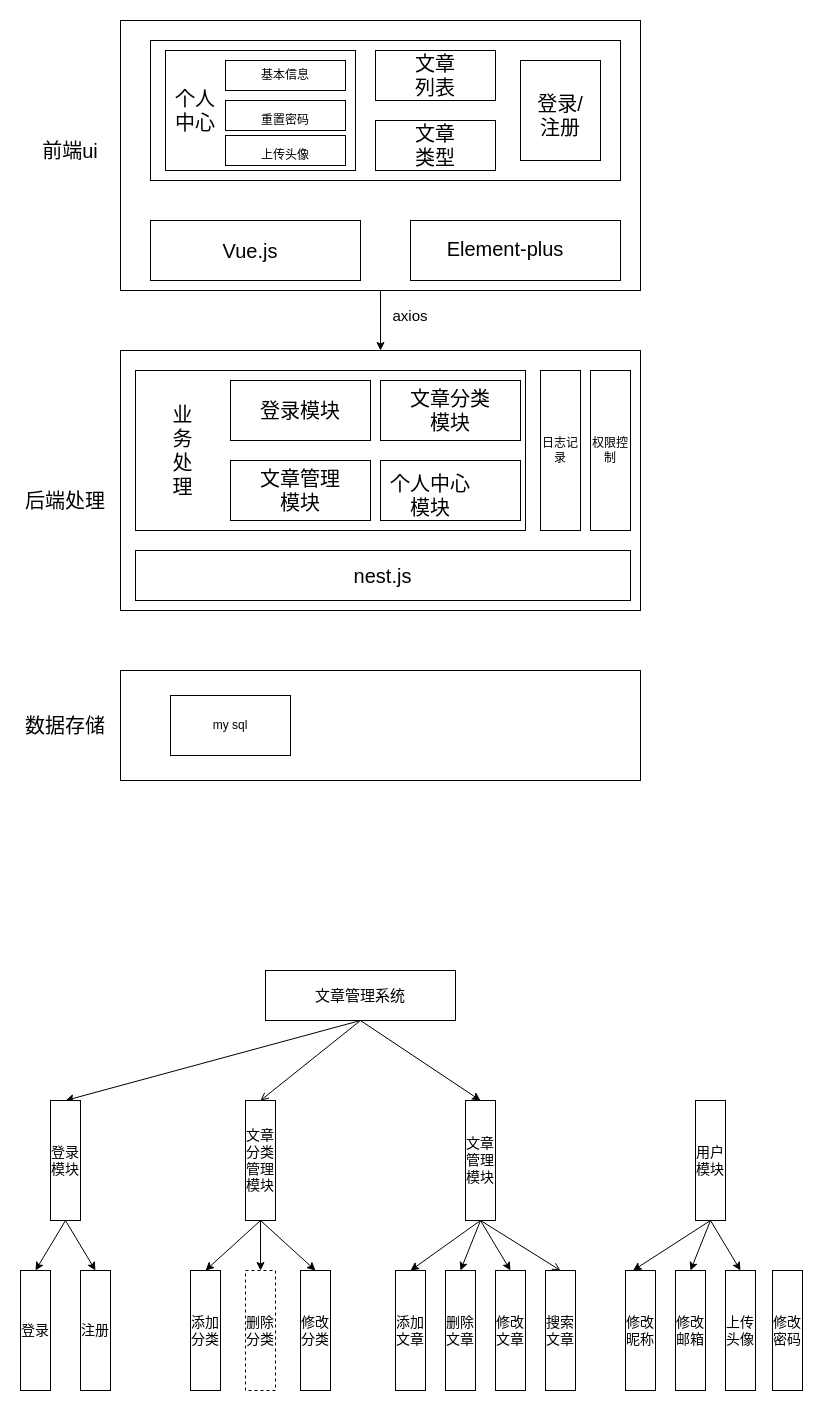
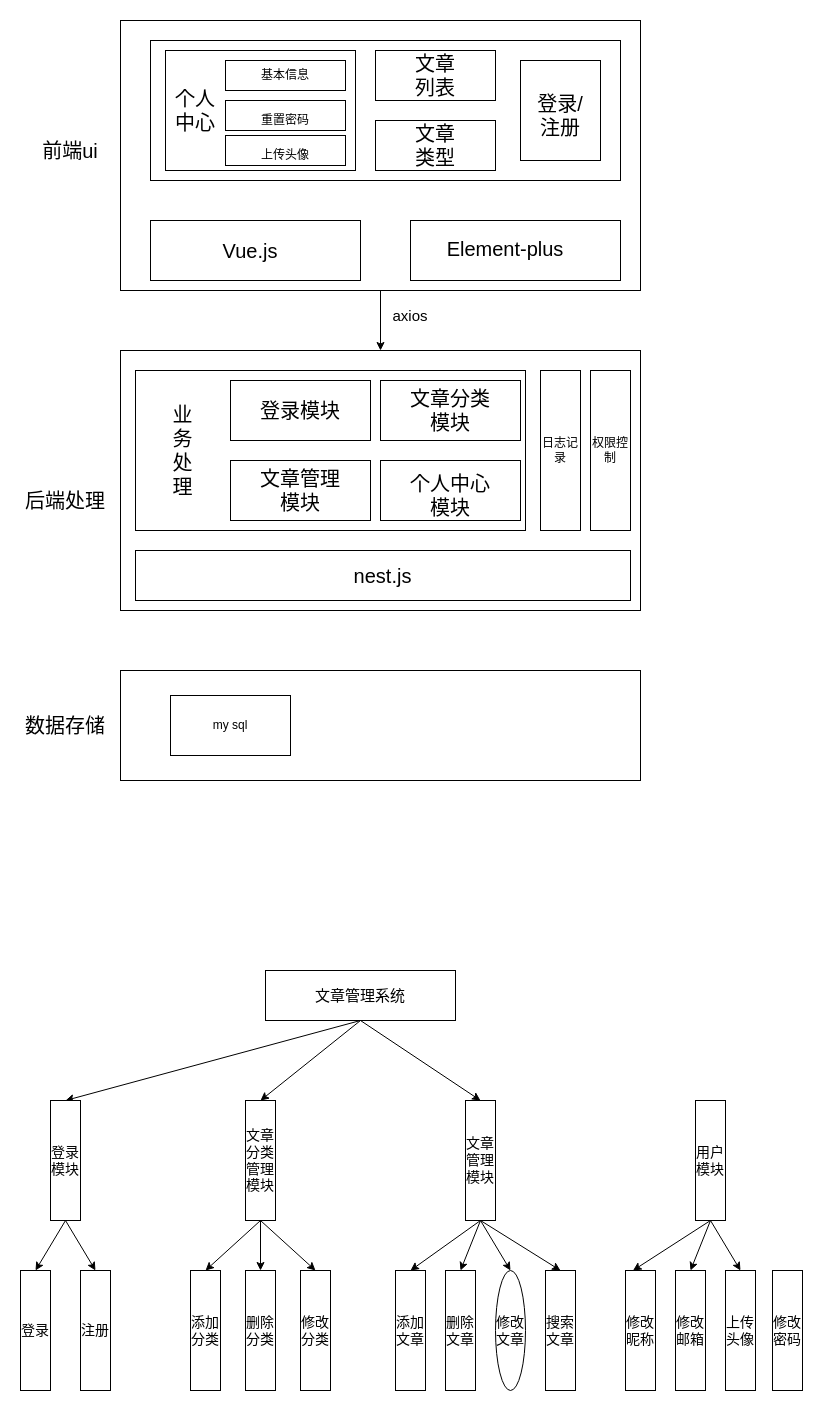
- <mxCell id="38" value="&lt;span style=&quot;font-size: 20px;&quot;&gt;个人中心模块&lt;/span&gt;" style="text;html=1;align=center;verticalAlign=middle;whiteSpace=wrap;rounded=0;" parent="1" vertex="1"><mxGeometry x="385" y="480" width="90" height="30" as="geometry" /></mxCell>
+ <mxCell id="38" value="&lt;span style=&quot;font-size: 20px;&quot;&gt;个人中心模块&lt;/span&gt;" style="text;html=1;align=center;verticalAlign=middle;whiteSpace=wrap;rounded=0;" parent="1" vertex="1"><mxGeometry x="405" y="480" width="90" height="30" as="geometry" /></mxCell>
- <mxCell id="45" style="edgeStyle=none;html=1;entryX=0.5;entryY=0;entryDx=0;entryDy=0;exitX=0.5;exitY=1;exitDx=0;exitDy=0;endArrow=open;" edge="1" parent="1" source="46" target="53"><mxGeometry relative="1" as="geometry" /></mxCell>
+ <mxCell id="45" style="edgeStyle=none;html=1;entryX=0.5;entryY=0;entryDx=0;entryDy=0;exitX=0.5;exitY=1;exitDx=0;exitDy=0;" edge="1" parent="1" source="46" target="53"><mxGeometry relative="1" as="geometry" /></mxCell>
- <mxCell id="57" style="edgeStyle=none;html=1;exitX=0.5;exitY=1;exitDx=0;exitDy=0;entryX=0.5;entryY=0;entryDx=0;entryDy=0;endArrow=open;" edge="1" parent="1" source="58" target="71"><mxGeometry relative="1" as="geometry" /></mxCell>
+ <mxCell id="57" style="edgeStyle=none;html=1;exitX=0.5;exitY=1;exitDx=0;exitDy=0;entryX=0.5;entryY=0;entryDx=0;entryDy=0;" edge="1" parent="1" source="58" target="71"><mxGeometry relative="1" as="geometry" /></mxCell>
- <mxCell id="66" value="&lt;span style=&quot;font-size: 14px;&quot;&gt;删除分类&lt;/span&gt;" style="rounded=0;whiteSpace=wrap;html=1;dashed=1;" vertex="1" parent="1"><mxGeometry x="245" y="1270" width="30" height="120" as="geometry" /></mxCell>
+ <mxCell id="66" value="&lt;span style=&quot;font-size: 14px;&quot;&gt;删除分类&lt;/span&gt;" style="rounded=0;whiteSpace=wrap;html=1;" vertex="1" parent="1"><mxGeometry x="245" y="1270" width="30" height="120" as="geometry" /></mxCell>
- <mxCell id="70" value="&lt;span style=&quot;font-size: 14px;&quot;&gt;修改文章&lt;/span&gt;" style="rounded=0;whiteSpace=wrap;html=1;" vertex="1" parent="1"><mxGeometry x="495" y="1270" width="30" height="120" as="geometry" /></mxCell>
+ <mxCell id="70" value="&lt;span style=&quot;font-size: 14px;&quot;&gt;修改文章&lt;/span&gt;" style="ellipse;whiteSpace=wrap;html=1;" vertex="1" parent="1"><mxGeometry x="495" y="1270" width="30" height="120" as="geometry" /></mxCell>
